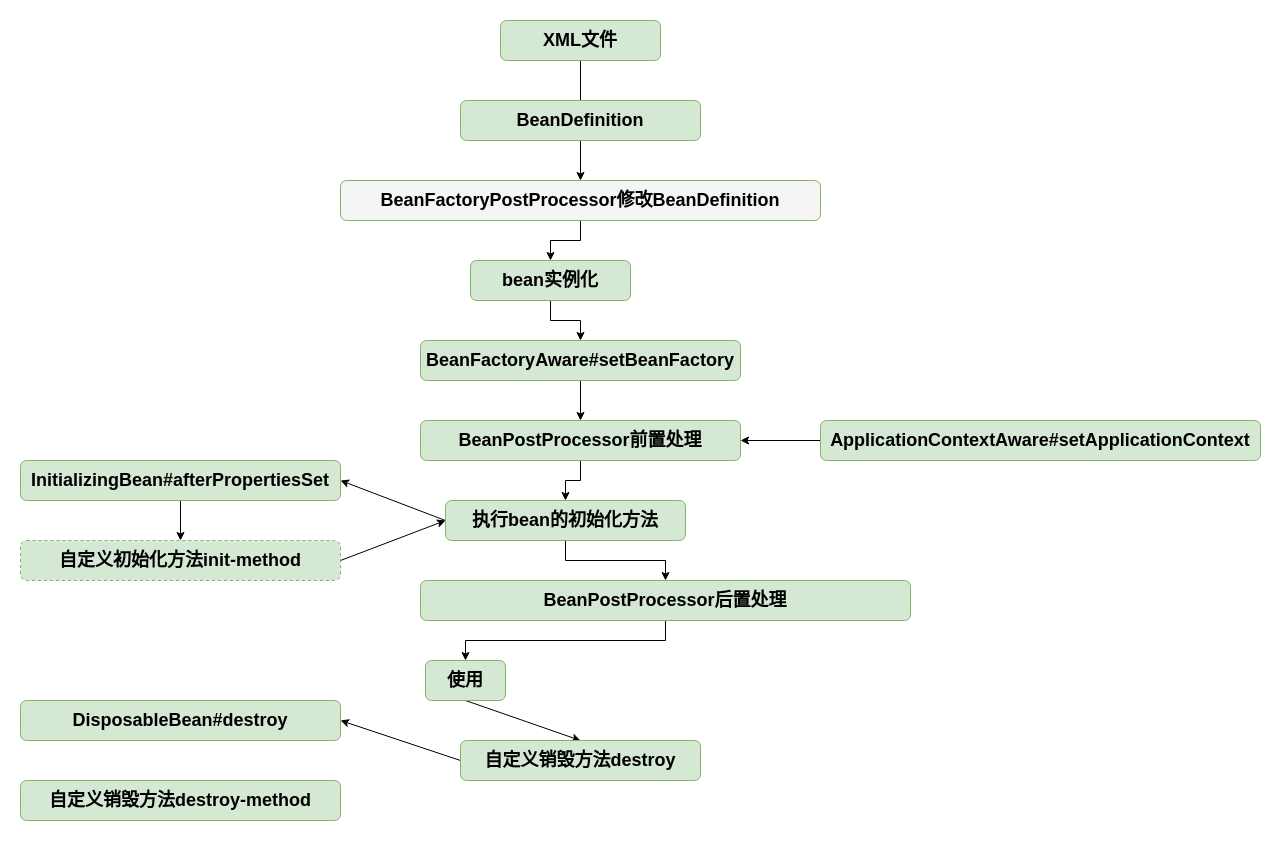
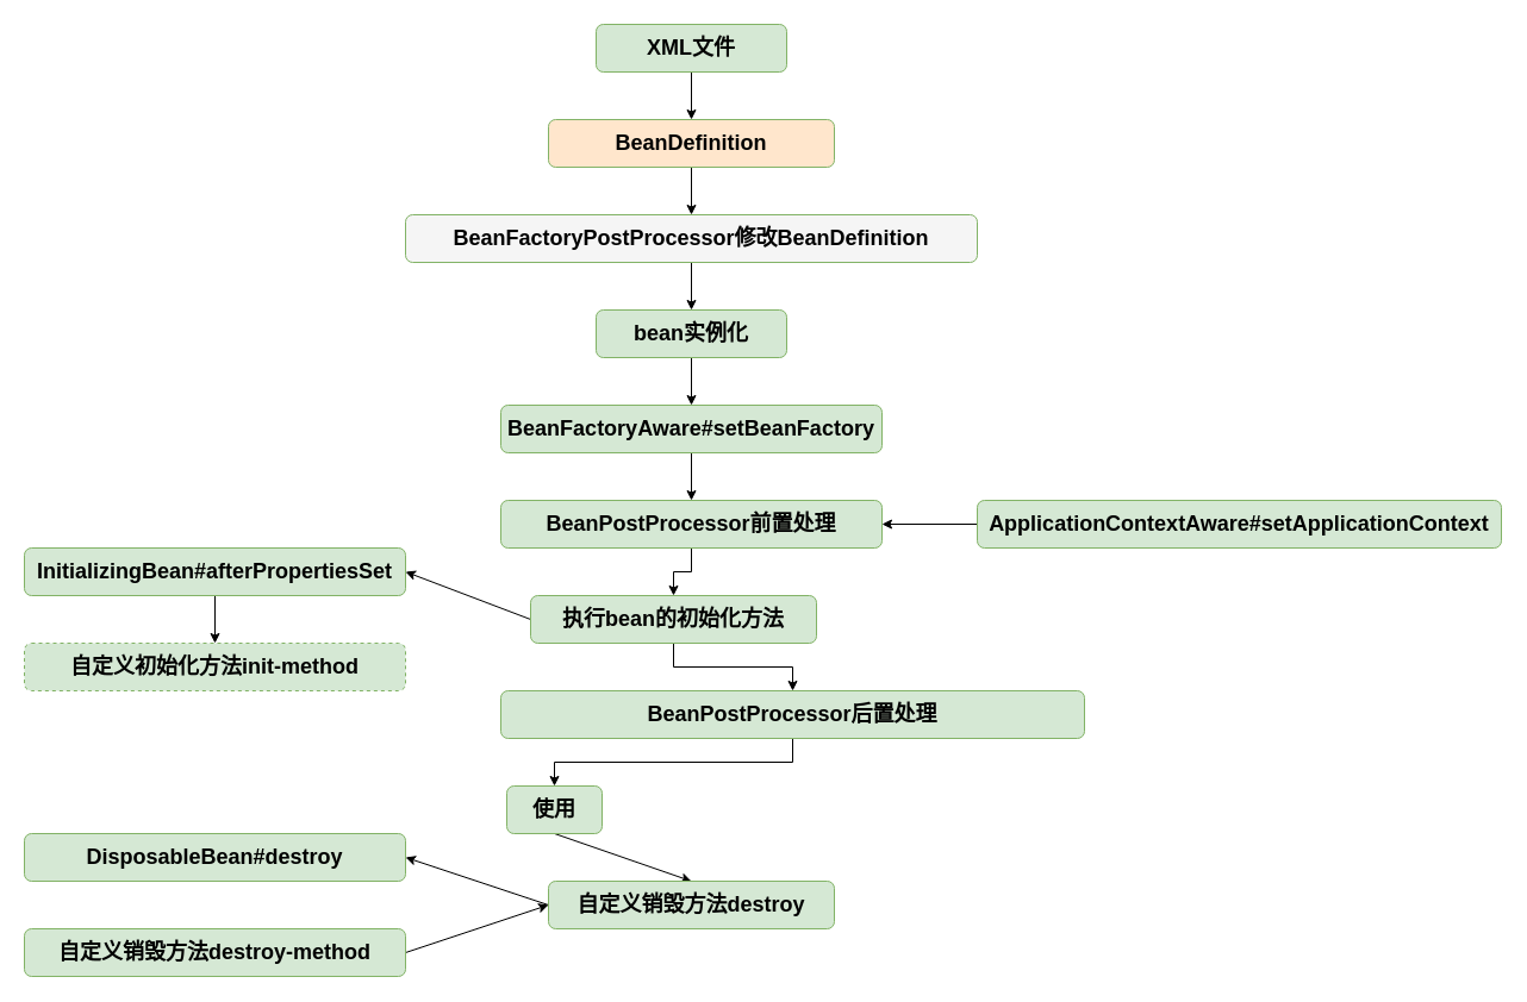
- <mxCell id="2" style="edgeStyle=orthogonalEdgeStyle;rounded=0;orthogonalLoop=1;jettySize=auto;html=1;exitX=0.5;exitY=1;exitDx=0;exitDy=0;entryX=0.5;entryY=0;entryDx=0;entryDy=0;endArrow=none;" parent="1" source="3" target="5" edge="1"><mxGeometry relative="1" as="geometry" /></mxCell>
+ <mxCell id="2" style="edgeStyle=orthogonalEdgeStyle;rounded=0;orthogonalLoop=1;jettySize=auto;html=1;exitX=0.5;exitY=1;exitDx=0;exitDy=0;entryX=0.5;entryY=0;entryDx=0;entryDy=0;" parent="1" source="3" target="5" edge="1"><mxGeometry relative="1" as="geometry" /></mxCell>
- <mxCell id="5" value="&lt;font style=&quot;font-size: 18px&quot;&gt;BeanDefinition&lt;/font&gt;" style="rounded=1;whiteSpace=wrap;html=1;strokeColor=#82b366;fillColor=#d5e8d4;fontStyle=1" parent="1" vertex="1"><mxGeometry x="460" y="100" width="240" height="40" as="geometry" /></mxCell>
+ <mxCell id="5" value="&lt;font style=&quot;font-size: 18px&quot;&gt;BeanDefinition&lt;/font&gt;" style="rounded=1;whiteSpace=wrap;html=1;strokeColor=#82b366;fillColor=#ffe6cc;fontStyle=1;" parent="1" vertex="1"><mxGeometry x="460" y="100" width="240" height="40" as="geometry" /></mxCell>
- <mxCell id="13" value="&lt;font style=&quot;font-size: 18px&quot;&gt;bean实例化&lt;/font&gt;" style="rounded=1;whiteSpace=wrap;html=1;strokeColor=#82b366;fillColor=#d5e8d4;fontStyle=1" parent="1" vertex="1"><mxGeometry x="470" y="260" width="160" height="40" as="geometry" /></mxCell>
+ <mxCell id="13" value="&lt;font style=&quot;font-size: 18px&quot;&gt;bean实例化&lt;/font&gt;" style="rounded=1;whiteSpace=wrap;html=1;strokeColor=#82b366;fillColor=#d5e8d4;fontStyle=1" parent="1" vertex="1"><mxGeometry x="500" y="260" width="160" height="40" as="geometry" /></mxCell>
- <mxCell id="21" style="edgeStyle=none;rounded=0;orthogonalLoop=1;jettySize=auto;html=1;exitX=1;exitY=0.5;exitDx=0;exitDy=0;entryX=0;entryY=0.5;entryDx=0;entryDy=0;" parent="1" source="22" target="16" edge="1"><mxGeometry relative="1" as="geometry" /></mxCell>
+ <mxCell id="26" style="edgeStyle=none;rounded=0;orthogonalLoop=1;jettySize=auto;html=1;exitX=1;exitY=0.5;exitDx=0;exitDy=0;entryX=0;entryY=0.5;entryDx=0;entryDy=0;" parent="1" source="27" target="24" edge="1"><mxGeometry relative="1" as="geometry" /></mxCell>
